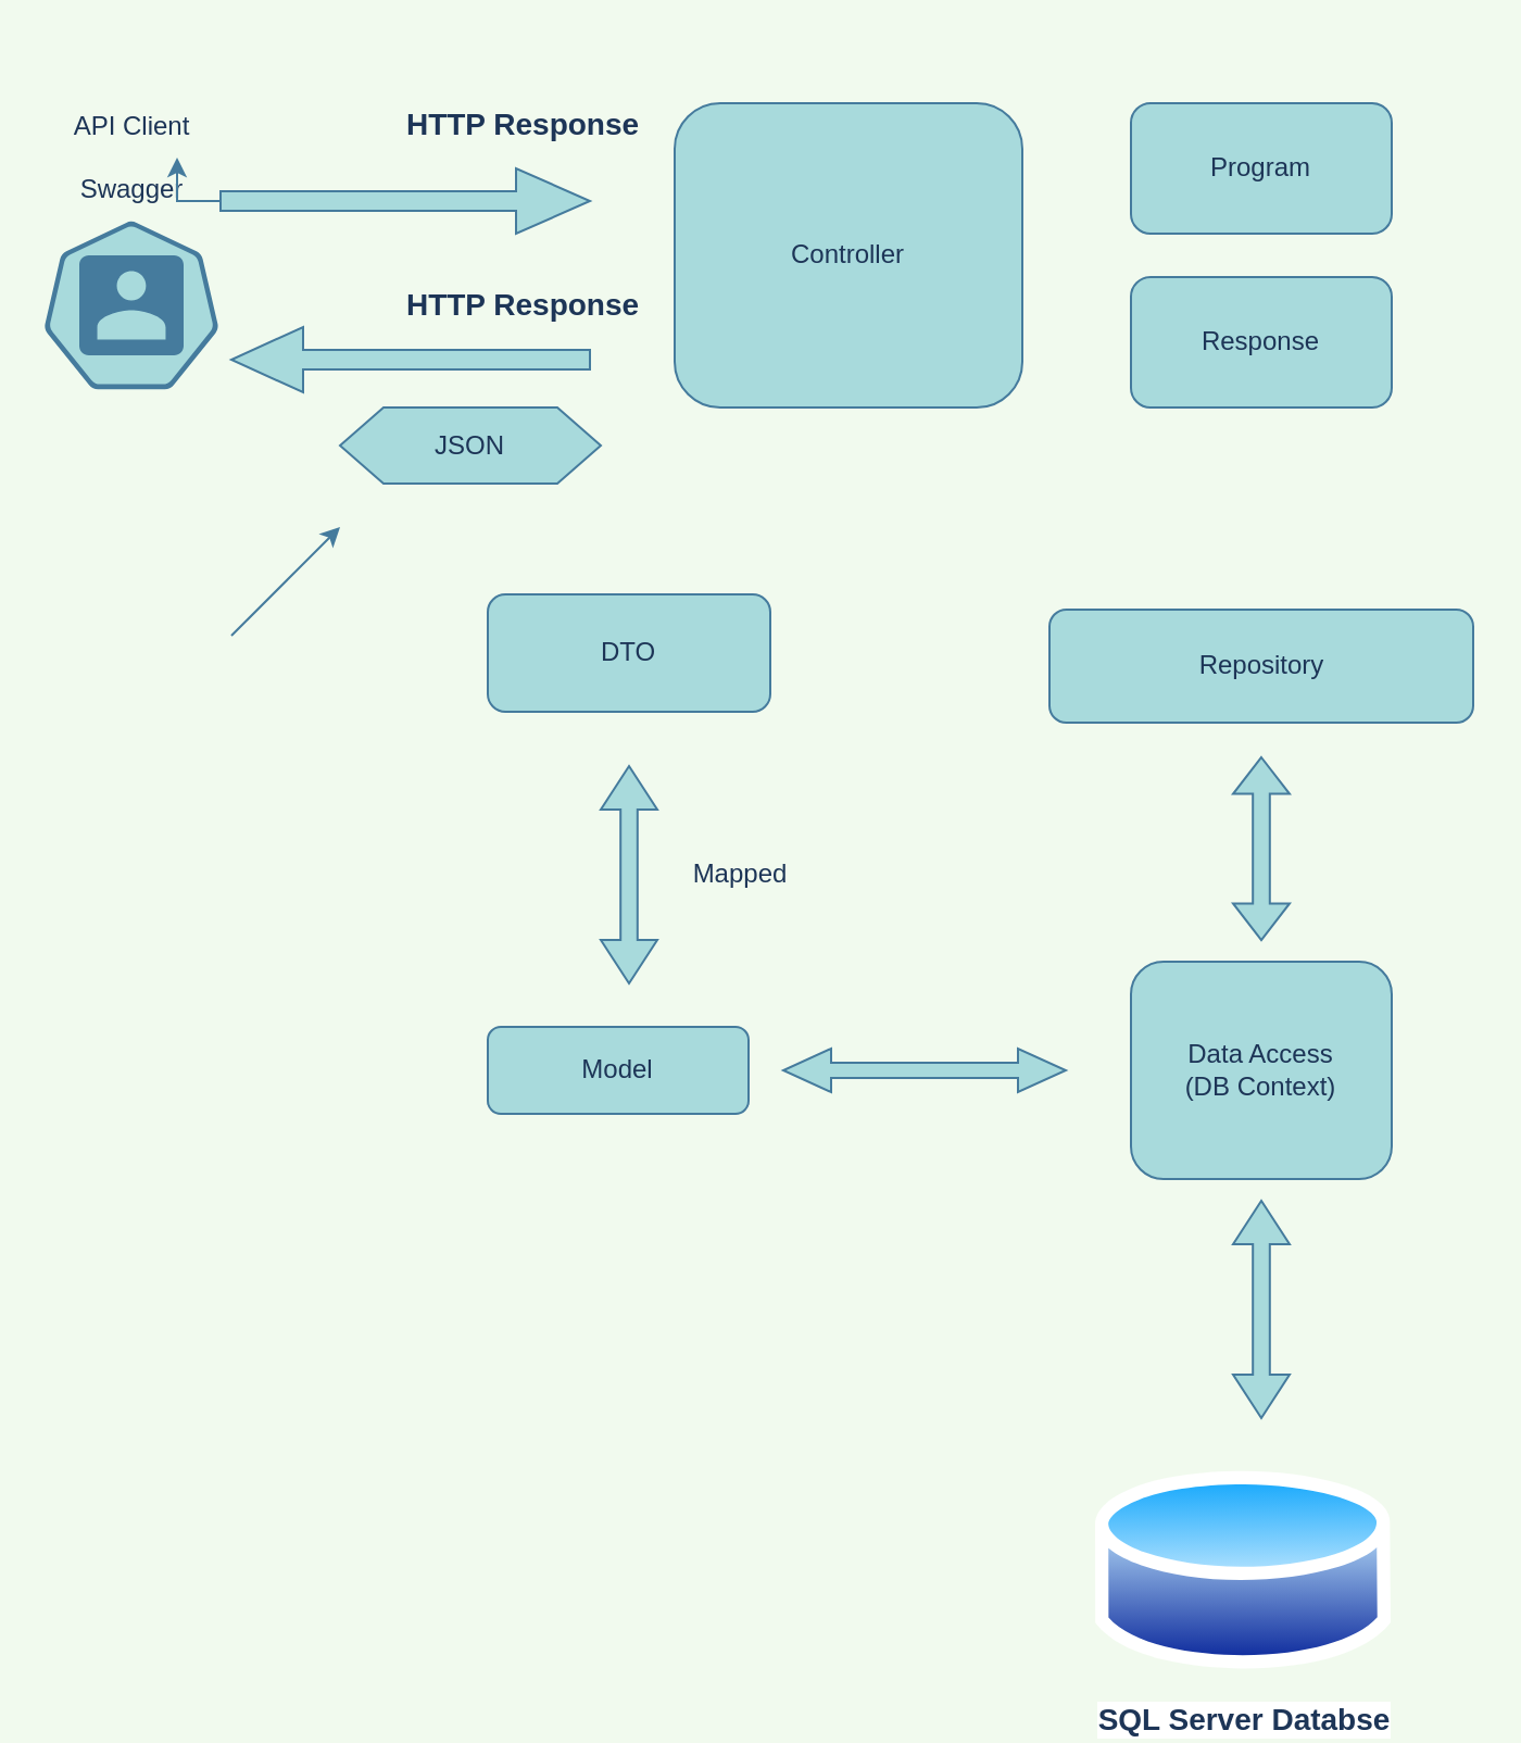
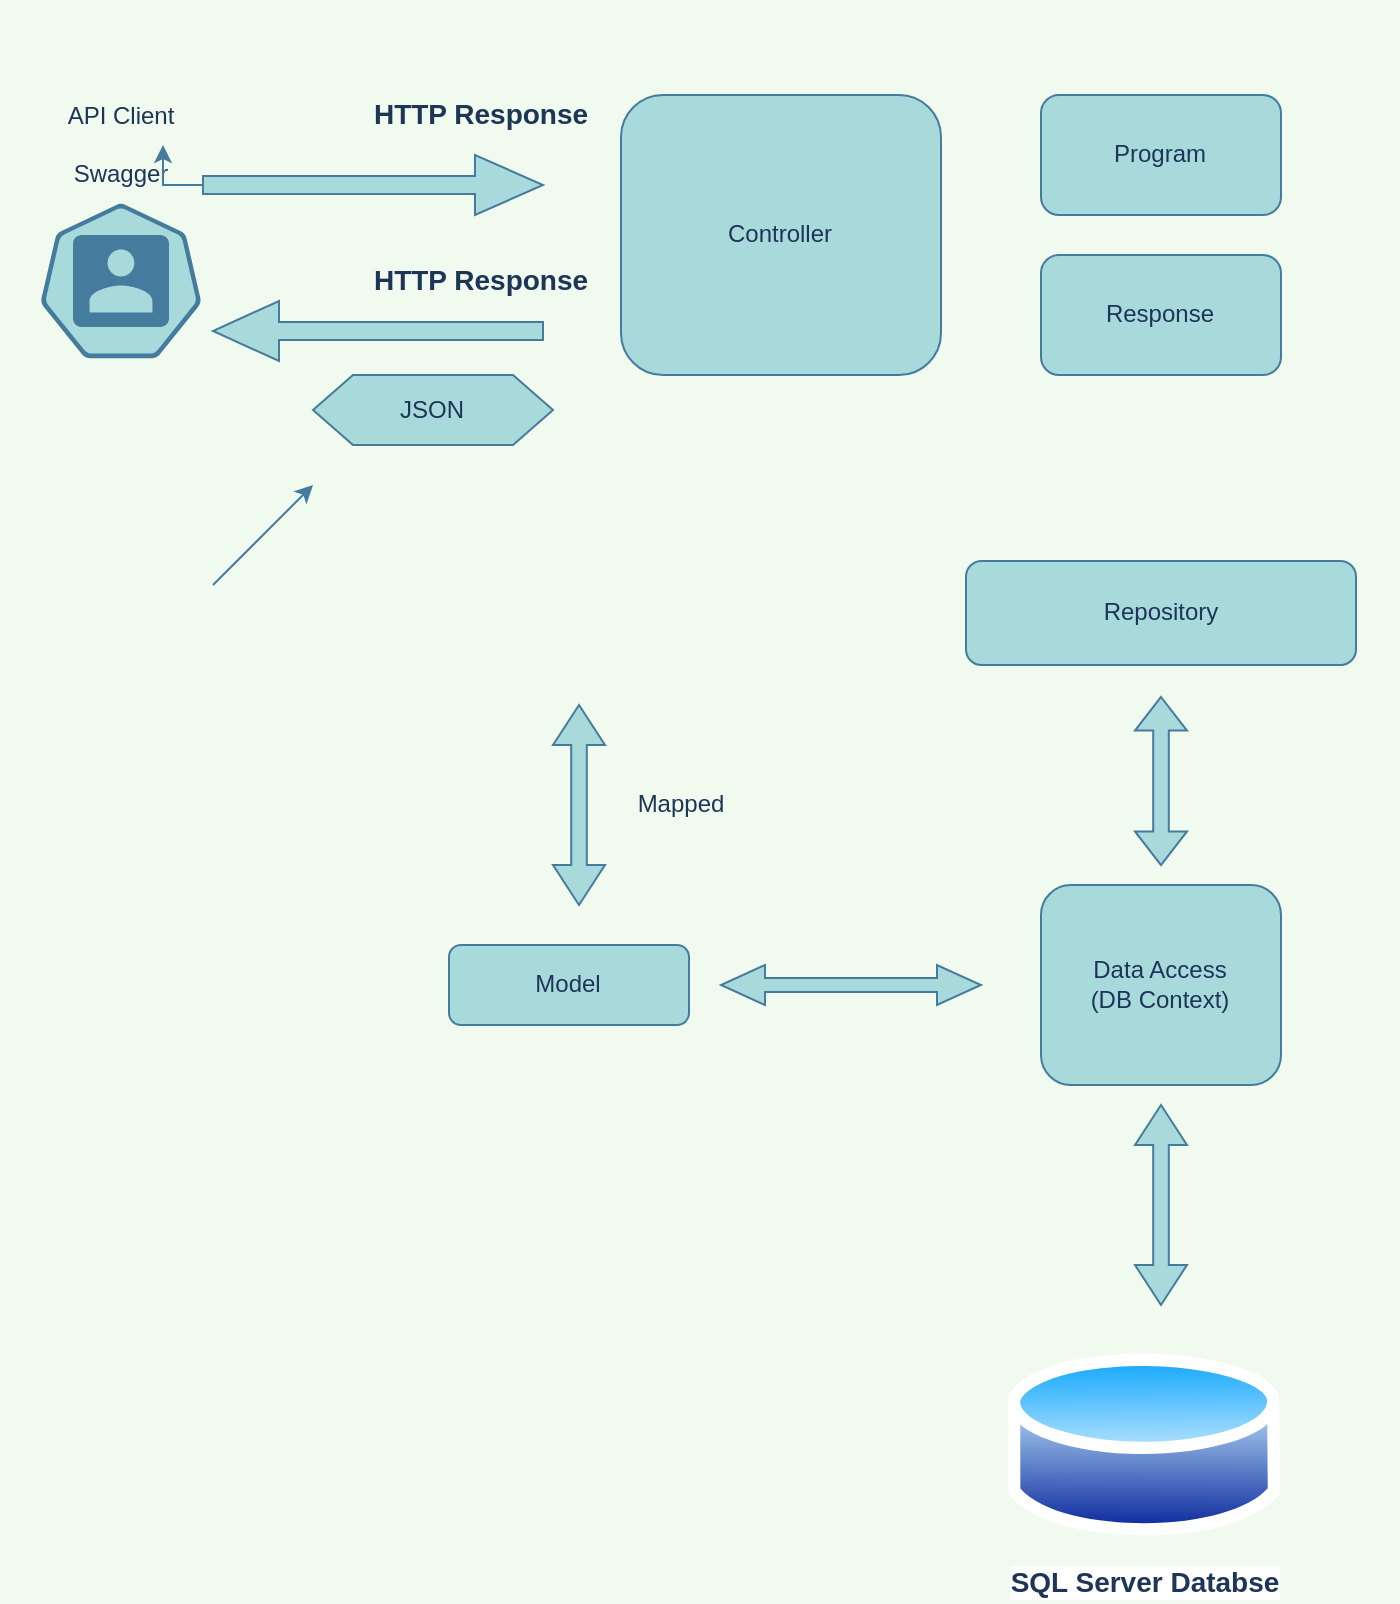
- <mxCell id="10" value="DTO" style="rounded=1;whiteSpace=wrap;html=1;fillColor=#A8DADC;strokeColor=#457B9D;fontColor=#1D3557;" vertex="1" parent="1"><mxGeometry x="224" y="273" width="130" height="54" as="geometry" /></mxCell>
